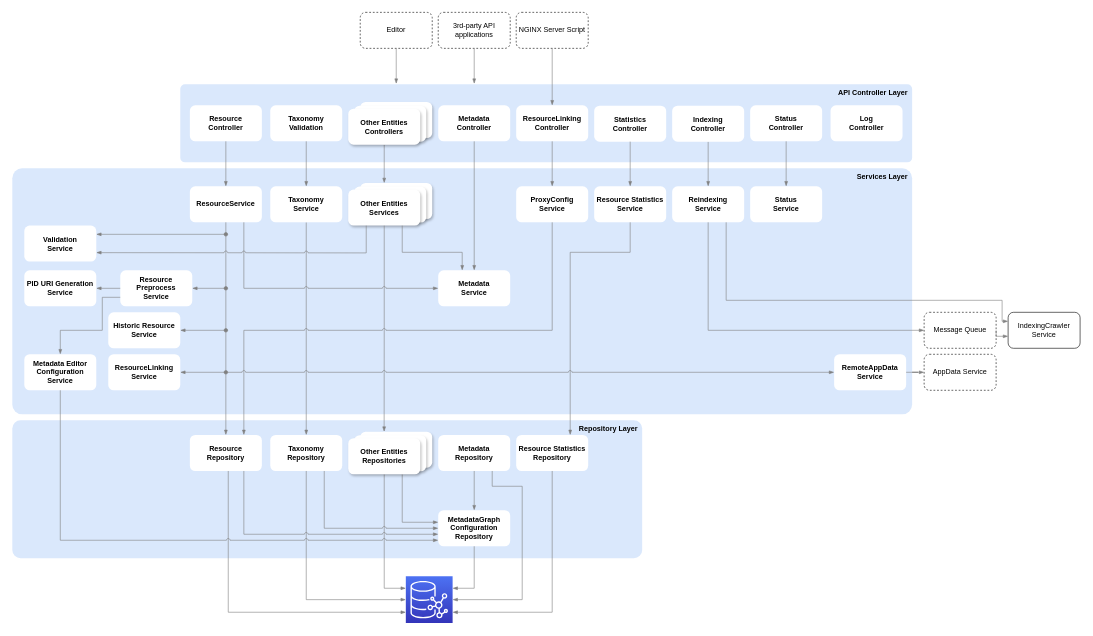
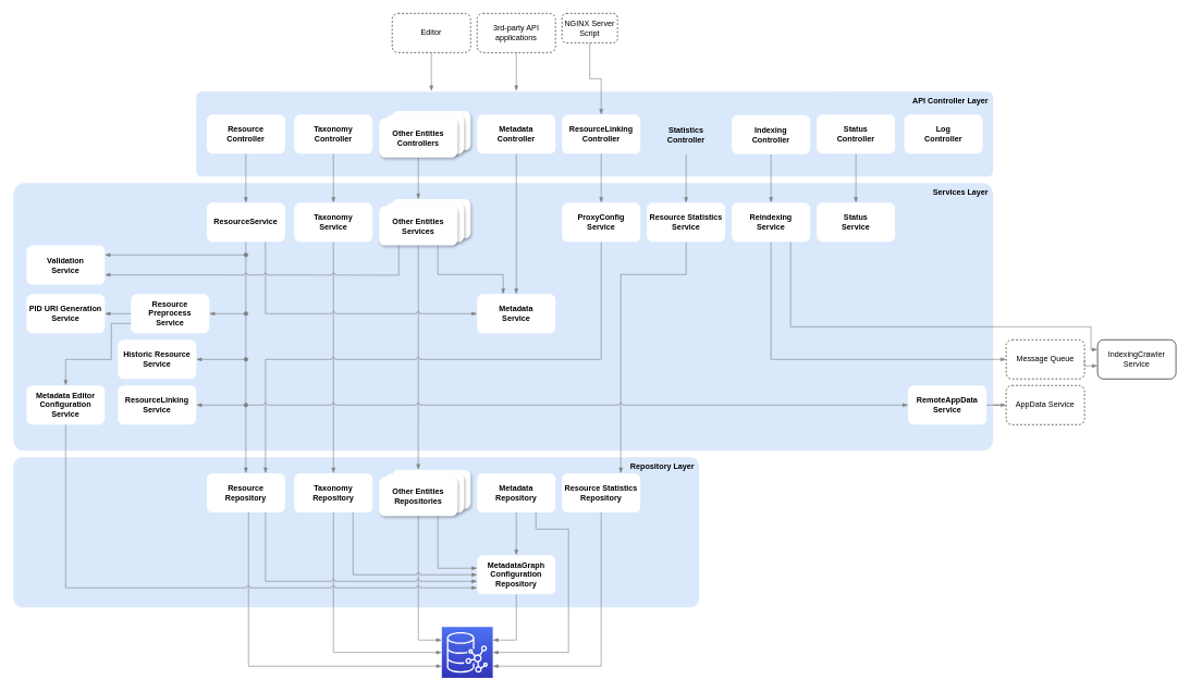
- <mxCell id="67" value="NGINX Server Script" style="rounded=1;whiteSpace=wrap;html=1;dashed=1;" parent="1" vertex="1"><mxGeometry x="860" y="20" width="120" height="60" as="geometry" /></mxCell>
+ <mxCell id="67" value="NGINX Server Script" style="rounded=1;whiteSpace=wrap;html=1;dashed=1;" parent="1" vertex="1"><mxGeometry x="860" y="20" width="85" height="45" as="geometry" /></mxCell>
- <mxCell id="18" value="Taxonomy&lt;br&gt;Validation" style="rounded=1;whiteSpace=wrap;html=1;fontStyle=1;strokeColor=none;" parent="1" vertex="1"><mxGeometry x="450" y="175" width="120" height="60" as="geometry" /></mxCell>
+ <mxCell id="18" value="Taxonomy&lt;br&gt;Controller" style="rounded=1;whiteSpace=wrap;html=1;fontStyle=1;strokeColor=none;" parent="1" vertex="1"><mxGeometry x="450" y="175" width="120" height="60" as="geometry" /></mxCell>
- <mxCell id="16" value="Statistics&lt;br&gt;Controller" style="rounded=1;whiteSpace=wrap;html=1;fontStyle=1;strokeColor=none;" parent="1" vertex="1"><mxGeometry x="990" y="175.5" width="120" height="60" as="geometry" /></mxCell>
+ <mxCell id="16" value="Statistics&lt;br&gt;Controller" style="rounded=1;whiteSpace=wrap;html=1;fontStyle=1;strokeColor=none;fillColor=#dae8fc;" parent="1" vertex="1"><mxGeometry x="990" y="175.5" width="120" height="60" as="geometry" /></mxCell>
